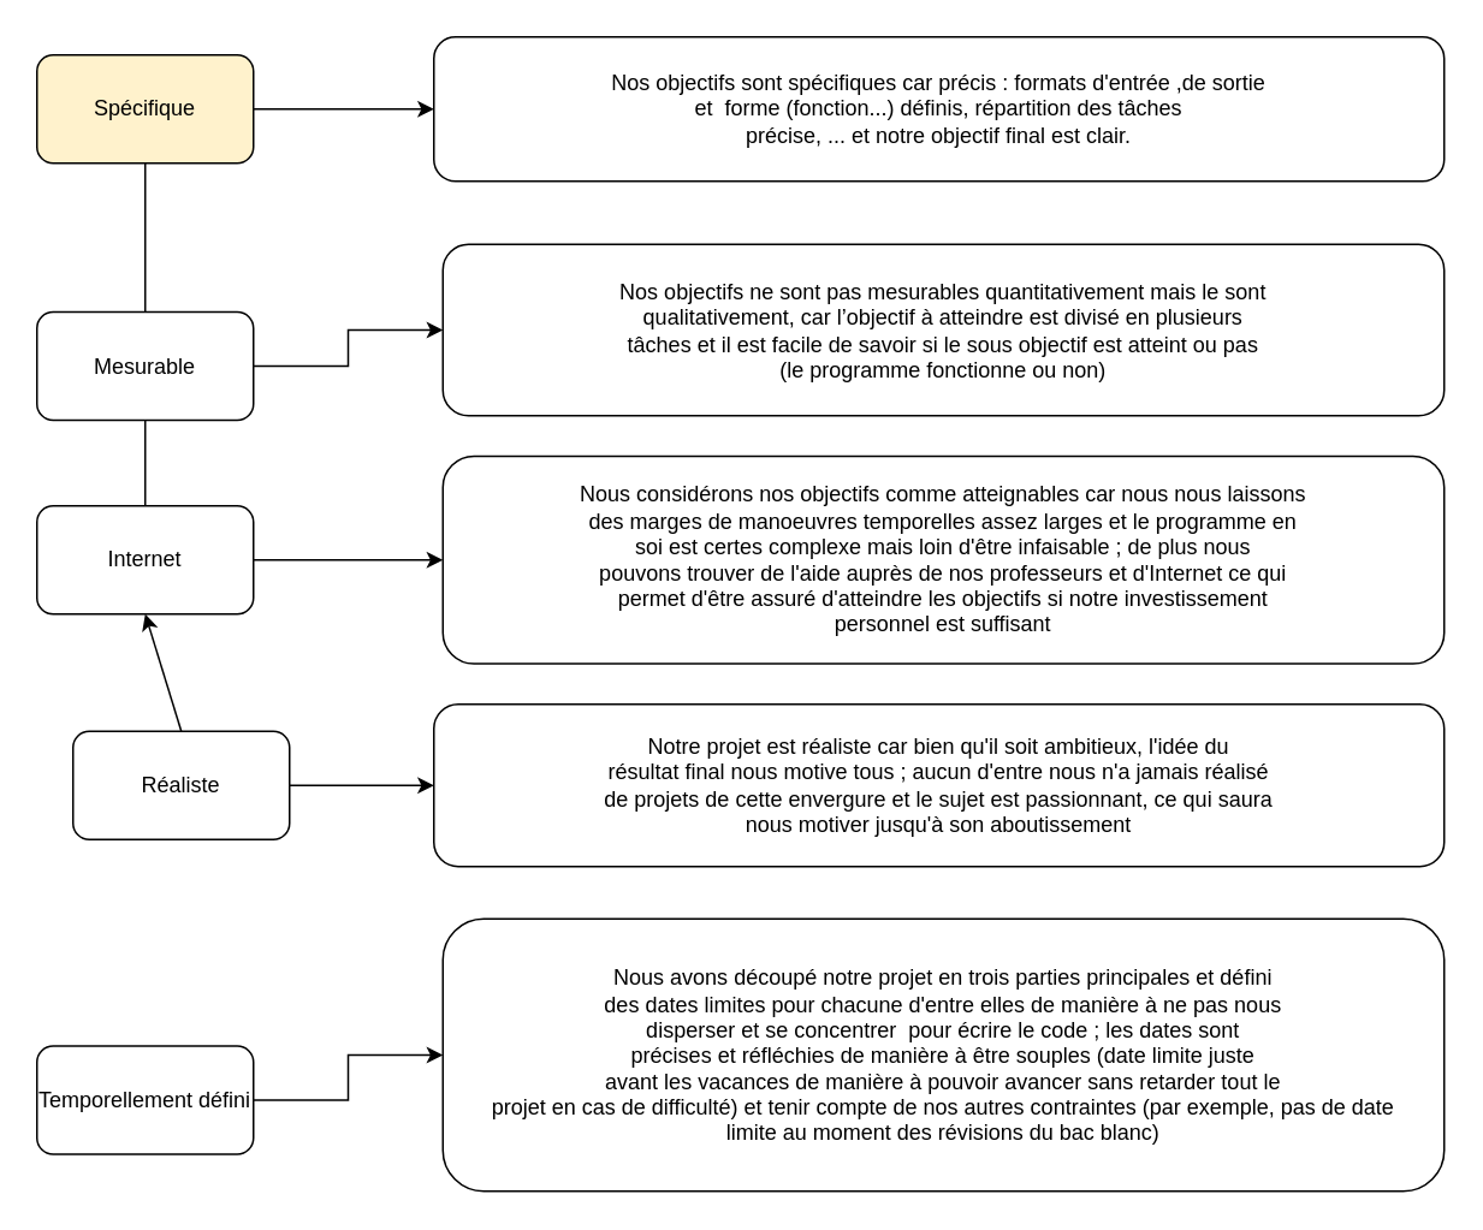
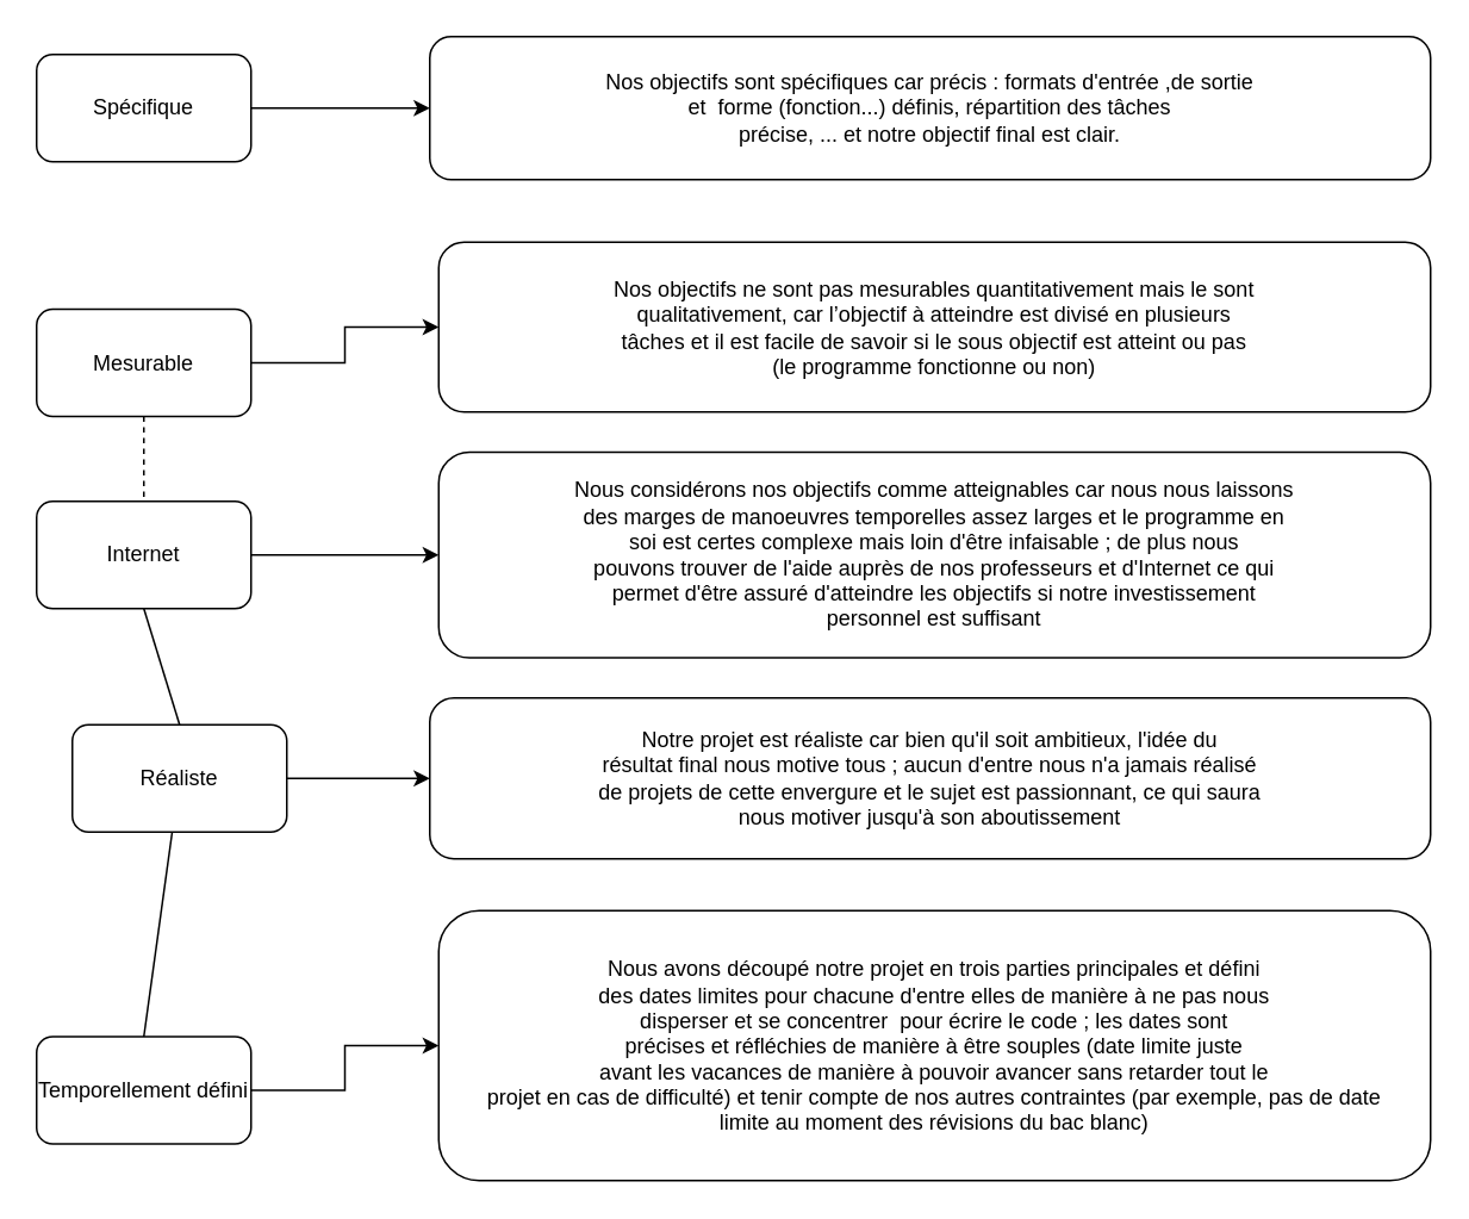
- <mxCell id="3" value="Spécifique" style="rounded=1;whiteSpace=wrap;html=1;fillColor=#fff2cc;" parent="1" vertex="1"><mxGeometry x="20" y="30" width="120" height="60" as="geometry" /></mxCell>
+ <mxCell id="3" value="Spécifique" style="rounded=1;whiteSpace=wrap;html=1;" parent="1" vertex="1"><mxGeometry x="20" y="30" width="120" height="60" as="geometry" /></mxCell>
- <mxCell id="12" value="" style="endArrow=none;html=1;exitX=0.5;exitY=0;exitDx=0;exitDy=0;" parent="1" source="5" target="3" edge="1"><mxGeometry width="50" height="50" relative="1" as="geometry"><mxPoint x="20" y="720" as="sourcePoint" /><mxPoint x="70" y="670" as="targetPoint" /></mxGeometry></mxCell>
- <mxCell id="13" value="" style="endArrow=none;html=1;entryX=0.5;entryY=0;entryDx=0;entryDy=0;exitX=0.5;exitY=1;exitDx=0;exitDy=0;" parent="1" source="5" target="7" edge="1"><mxGeometry width="50" height="50" relative="1" as="geometry"><mxPoint x="80" y="250" as="sourcePoint" /><mxPoint x="90" y="330" as="targetPoint" /></mxGeometry></mxCell>
+ <mxCell id="13" value="" style="endArrow=none;html=1;entryX=0.5;entryY=0;entryDx=0;entryDy=0;exitX=0.5;exitY=1;exitDx=0;exitDy=0;dashed=1;" parent="1" source="5" target="7" edge="1"><mxGeometry width="50" height="50" relative="1" as="geometry"><mxPoint x="80" y="250" as="sourcePoint" /><mxPoint x="90" y="330" as="targetPoint" /></mxGeometry></mxCell>
- <mxCell id="14" value="" style="endArrow=classic;html=1;exitX=0.5;exitY=0;exitDx=0;exitDy=0;entryX=0.5;entryY=1;entryDx=0;entryDy=0;" parent="1" source="9" target="7" edge="1"><mxGeometry width="50" height="50" relative="1" as="geometry"><mxPoint x="100" y="190" as="sourcePoint" /><mxPoint x="100" y="110" as="targetPoint" /></mxGeometry></mxCell>
+ <mxCell id="14" value="" style="endArrow=none;html=1;exitX=0.5;exitY=0;exitDx=0;exitDy=0;entryX=0.5;entryY=1;entryDx=0;entryDy=0;" parent="1" source="9" target="7" edge="1"><mxGeometry width="50" height="50" relative="1" as="geometry"><mxPoint x="100" y="190" as="sourcePoint" /><mxPoint x="100" y="110" as="targetPoint" /></mxGeometry></mxCell>
+ <mxCell id="15" value="" style="endArrow=none;html=1;exitX=0.5;exitY=0;exitDx=0;exitDy=0;" parent="1" source="11" target="9" edge="1"><mxGeometry width="50" height="50" relative="1" as="geometry"><mxPoint x="110" y="200" as="sourcePoint" /><mxPoint x="110" y="120" as="targetPoint" /></mxGeometry></mxCell>
